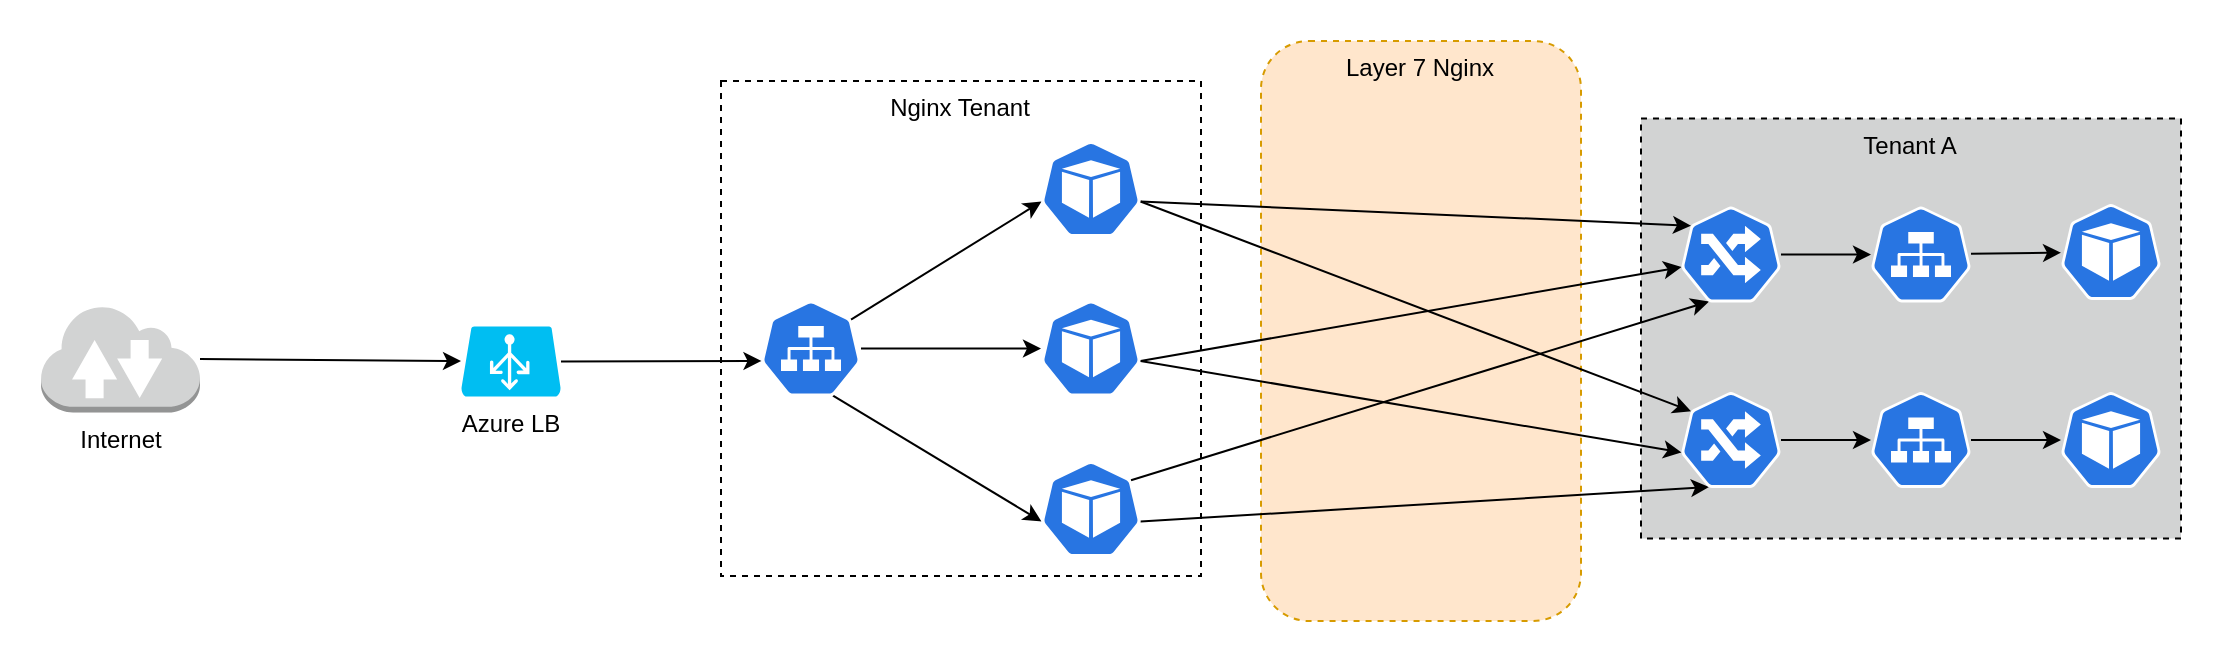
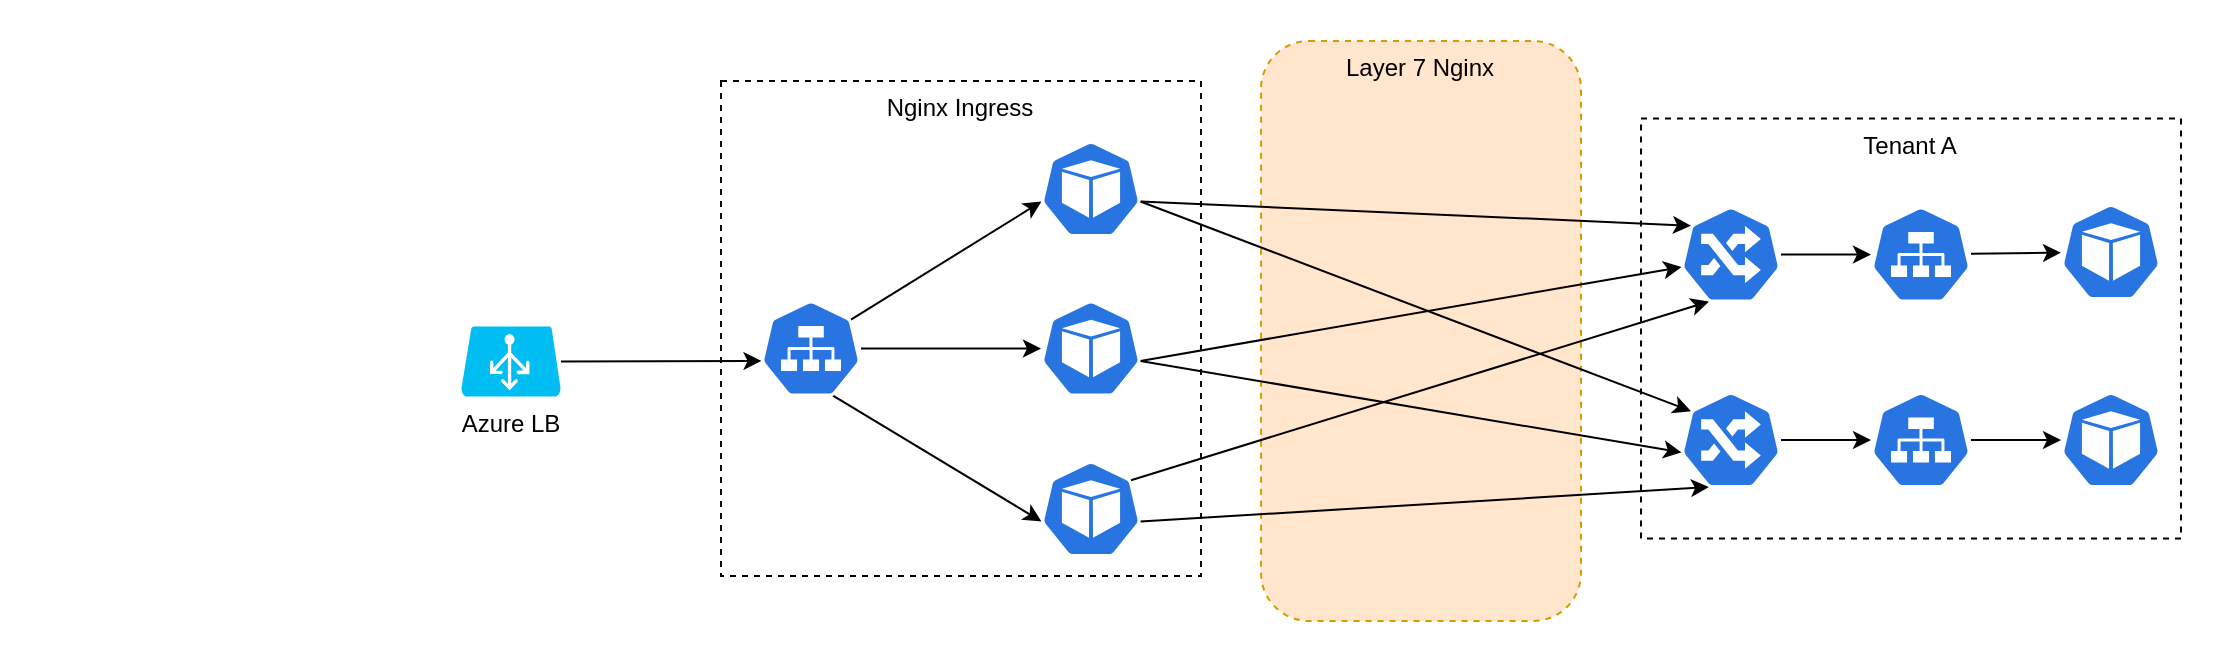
- <mxCell id="4" value="Nginx Tenant" style="rounded=0;whiteSpace=wrap;html=1;dashed=1;verticalAlign=top;" vertex="1" parent="1"><mxGeometry x="360" y="40" width="240" height="247.5" as="geometry" /></mxCell>
+ <mxCell id="4" value="Nginx Ingress" style="rounded=0;whiteSpace=wrap;html=1;dashed=1;verticalAlign=top;" vertex="1" parent="1"><mxGeometry x="360" y="40" width="240" height="247.5" as="geometry" /></mxCell>
- <mxCell id="3" value="Tenant A" style="rounded=0;whiteSpace=wrap;html=1;dashed=1;verticalAlign=top;fillColor=#d2d3d3;" vertex="1" parent="1"><mxGeometry x="820" y="58.75" width="270" height="210" as="geometry" /></mxCell>
+ <mxCell id="3" value="Tenant A" style="rounded=0;whiteSpace=wrap;html=1;dashed=1;verticalAlign=top;" vertex="1" parent="1"><mxGeometry x="820" y="58.75" width="270" height="210" as="geometry" /></mxCell>
- <mxCell id="21" value="Internet" style="outlineConnect=0;dashed=0;verticalLabelPosition=bottom;verticalAlign=top;align=center;html=1;shape=mxgraph.aws3.internet_2;fillColor=#D2D3D3;gradientColor=none;" vertex="1" parent="1"><mxGeometry x="20" y="151.75" width="79.5" height="54" as="geometry" /></mxCell>
- <mxCell id="20" style="edgeStyle=none;rounded=0;orthogonalLoop=1;jettySize=auto;html=1;" edge="1" parent="1" source="21" target="19"><mxGeometry relative="1" as="geometry" /></mxCell>
